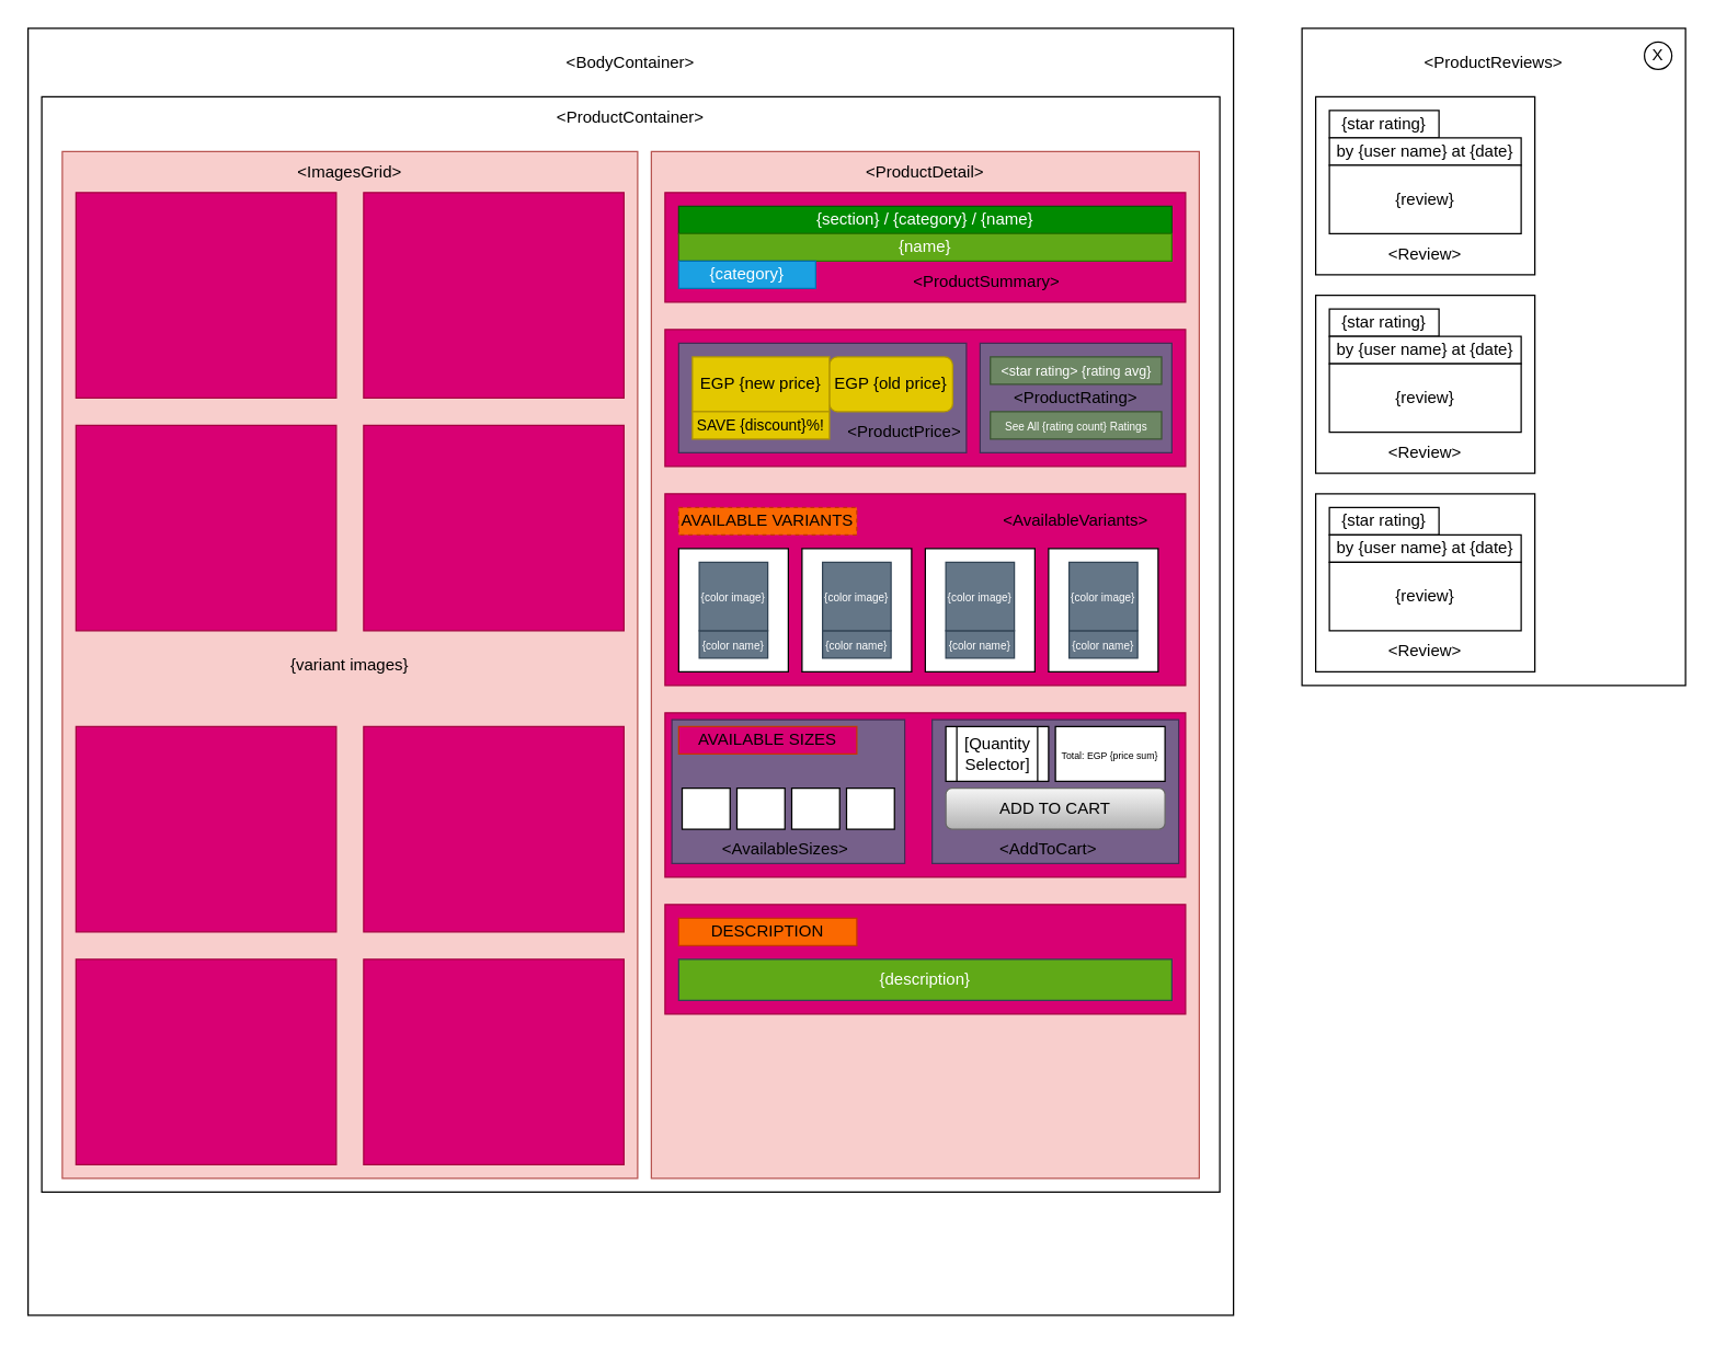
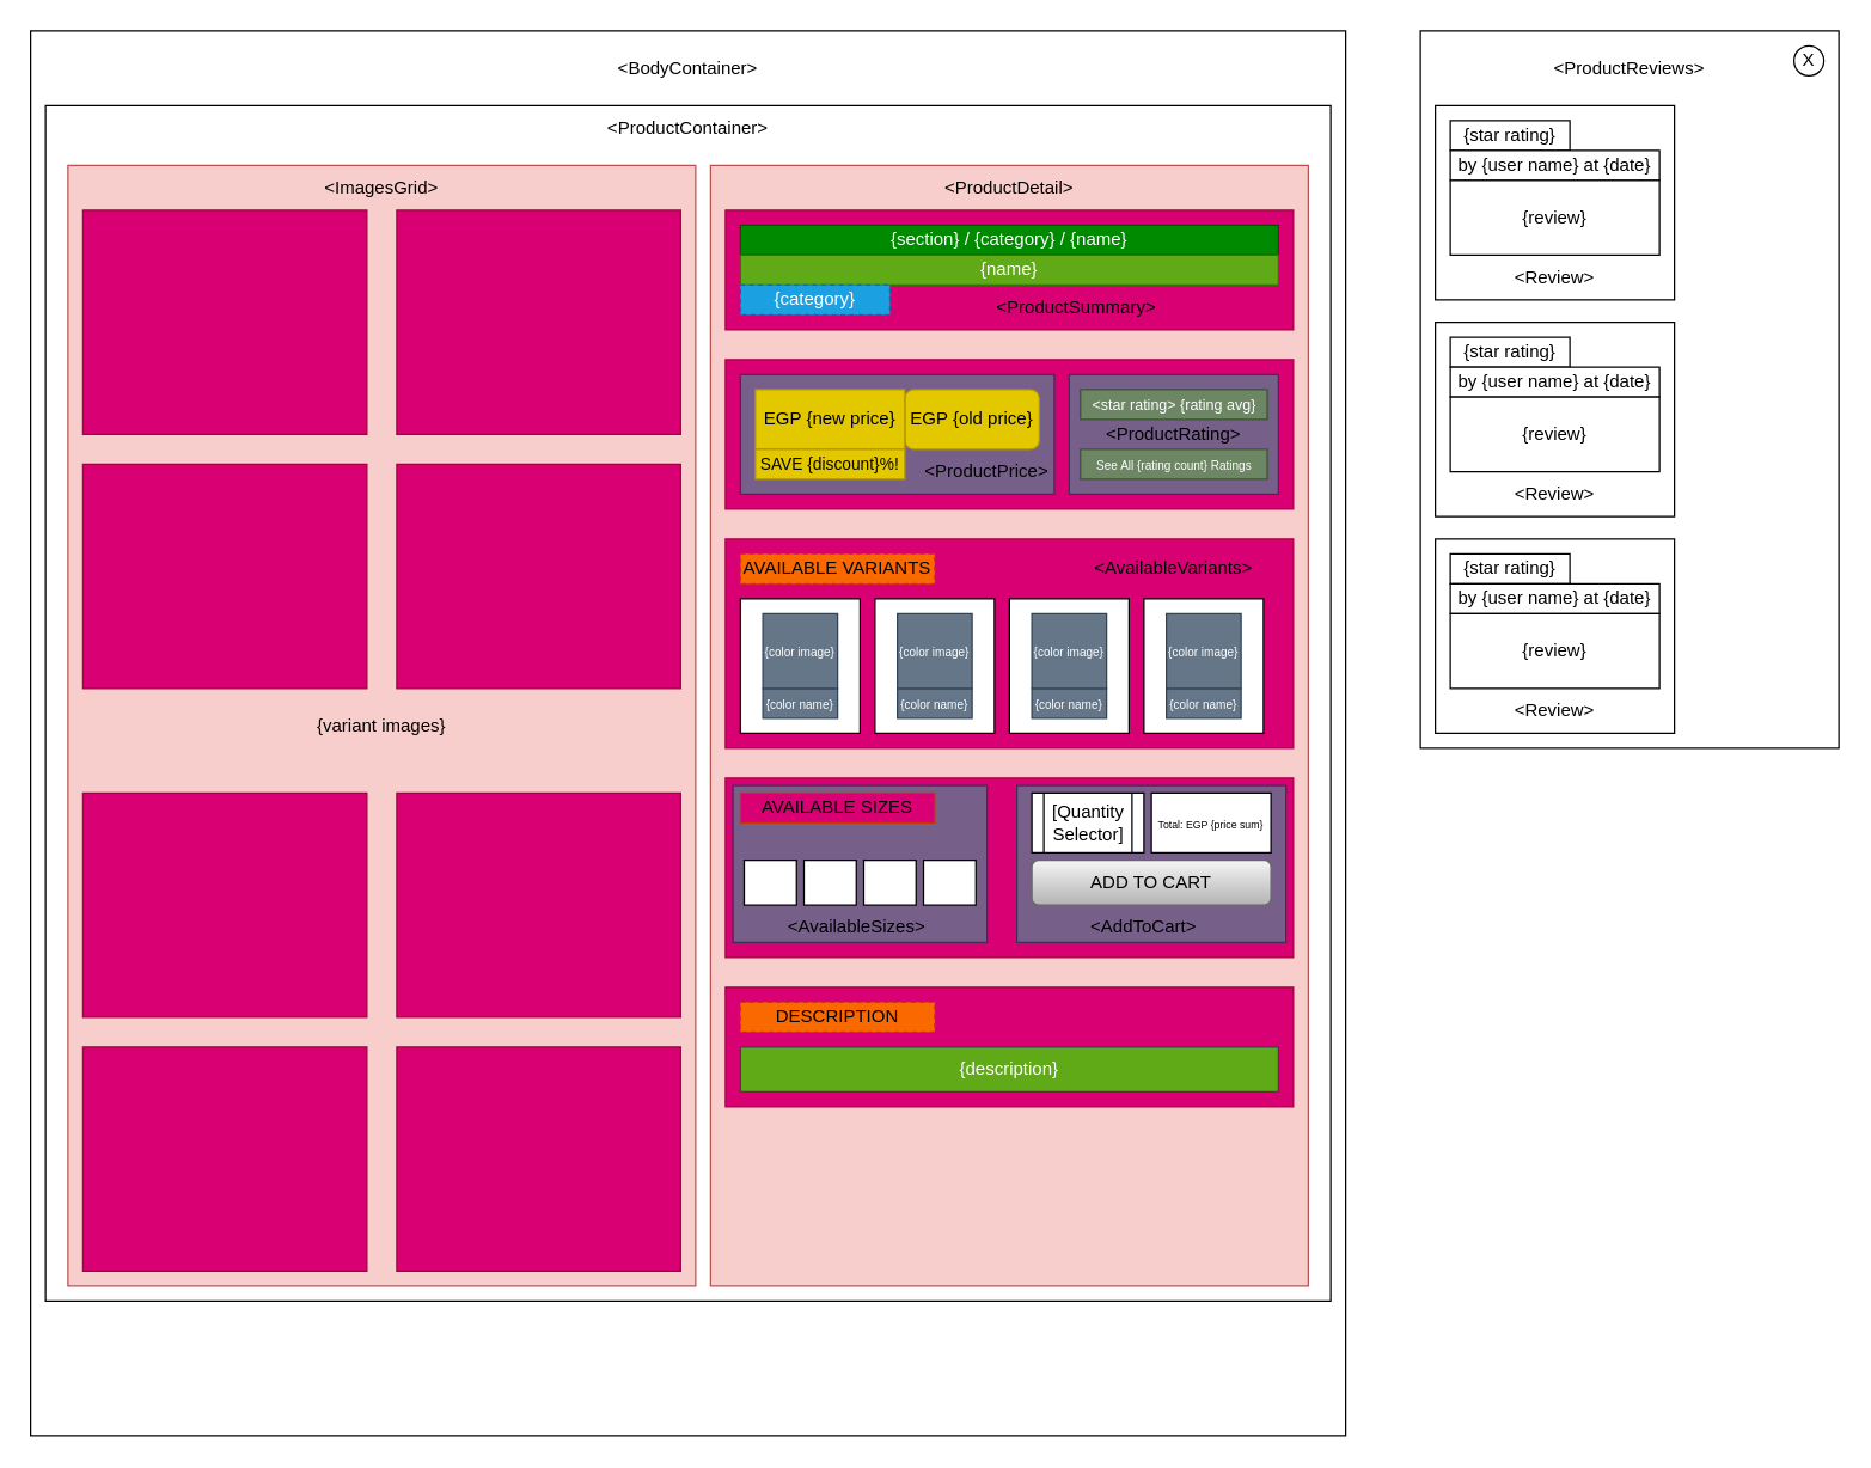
- <mxCell id="33" value="{category}" style="rounded=0;whiteSpace=wrap;html=1;fillColor=#1ba1e2;fontColor=#ffffff;strokeColor=#006EAF;" parent="1" vertex="1"><mxGeometry x="495" y="190" width="100" height="20" as="geometry" /></mxCell>
+ <mxCell id="33" value="{category}" style="rounded=0;whiteSpace=wrap;html=1;fillColor=#1ba1e2;fontColor=#ffffff;strokeColor=#006EAF;dashed=1;" parent="1" vertex="1"><mxGeometry x="495" y="190" width="100" height="20" as="geometry" /></mxCell>
- <mxCell id="11" value="DESCRIPTION" style="rounded=0;whiteSpace=wrap;html=1;fillColor=#fa6800;fontColor=#000000;strokeColor=#C73500;" parent="1" vertex="1"><mxGeometry x="495" y="670" width="130" height="20" as="geometry" /></mxCell>
+ <mxCell id="11" value="DESCRIPTION" style="rounded=0;whiteSpace=wrap;html=1;fillColor=#fa6800;fontColor=#000000;strokeColor=#C73500;dashed=1;" parent="1" vertex="1"><mxGeometry x="495" y="670" width="130" height="20" as="geometry" /></mxCell>
